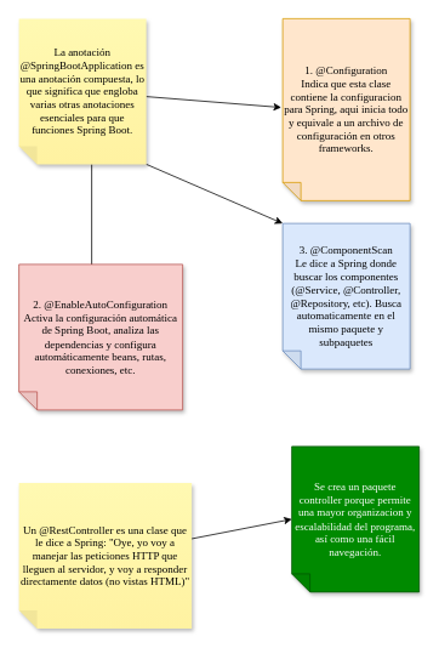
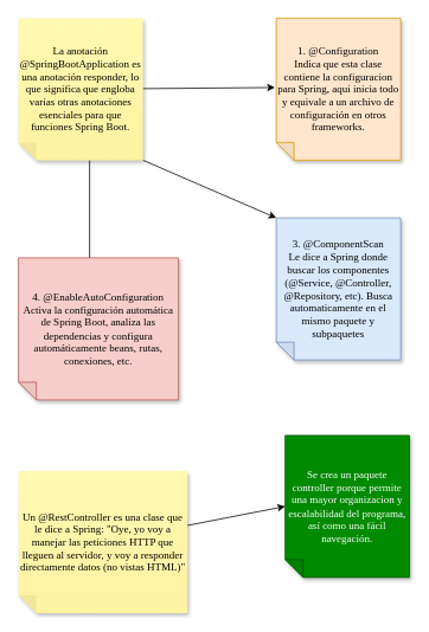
- <mxCell id="5" value="La anotación @SpringBootApplication es una anotación compuesta, lo que significa que engloba varias otras anotaciones esenciales para que funciones Spring Boot." style="shape=note;whiteSpace=wrap;html=1;backgroundOutline=1;fontColor=#000000;darkOpacity=0.05;fillColor=#FFF9B2;strokeColor=none;fillStyle=solid;direction=west;gradientDirection=north;gradientColor=#FFF2A1;shadow=1;size=20;pointerEvents=1;fontFamily=Comic Sans MS;" parent="1" vertex="1"><mxGeometry x="20" y="20" width="140" height="160" as="geometry" /></mxCell>
+ <mxCell id="5" value="La anotación @SpringBootApplication es una anotación responder, lo que significa que engloba varias otras anotaciones esenciales para que funciones Spring Boot." style="shape=note;whiteSpace=wrap;html=1;backgroundOutline=1;fontColor=#000000;darkOpacity=0.05;fillColor=#FFF9B2;strokeColor=none;fillStyle=solid;direction=west;gradientDirection=north;gradientColor=#FFF2A1;shadow=1;size=20;pointerEvents=1;fontFamily=Comic Sans MS;" parent="1" vertex="1"><mxGeometry x="20" y="20" width="140" height="160" as="geometry" /></mxCell>
- <mxCell id="6" value="1. @Configuration&lt;div&gt;Indica que esta clase contiene la configuracion para Spring, aqui inicia todo y equivale a un archivo de configuración en otros frameworks.&lt;/div&gt;" style="shape=note;whiteSpace=wrap;html=1;backgroundOutline=1;darkOpacity=0.05;fillColor=#ffe6cc;strokeColor=#d79b00;fillStyle=solid;direction=west;gradientDirection=north;shadow=1;size=20;pointerEvents=1;fontFamily=Comic Sans MS;" parent="1" vertex="1"><mxGeometry x="310" y="20" width="140" height="200" as="geometry" /></mxCell>
+ <mxCell id="6" value="1. @Configuration&lt;div&gt;Indica que esta clase contiene la configuracion para Spring, aqui inicia todo y equivale a un archivo de configuración en otros frameworks.&lt;/div&gt;" style="shape=note;whiteSpace=wrap;html=1;backgroundOutline=1;darkOpacity=0.05;fillColor=#ffe6cc;strokeColor=#d79b00;fillStyle=solid;direction=west;gradientDirection=north;shadow=1;size=20;pointerEvents=1;fontFamily=Comic Sans MS;" parent="1" vertex="1"><mxGeometry x="310" y="20" width="140" height="160" as="geometry" /></mxCell>
- <mxCell id="7" value="2. @EnableAutoConfiguration&lt;div&gt;Activa la configuración automática de Spring Boot, analiza las dependencias y configura automáticamente beans, rutas, conexiones, etc.&lt;/div&gt;" style="shape=note;whiteSpace=wrap;html=1;backgroundOutline=1;darkOpacity=0.05;fillColor=#f8cecc;strokeColor=#b85450;fillStyle=solid;direction=west;gradientDirection=north;shadow=1;size=20;pointerEvents=1;fontFamily=Comic Sans MS;" vertex="1" parent="1"><mxGeometry x="20" y="290" width="180" height="160" as="geometry" /></mxCell>
+ <mxCell id="7" value="4. @EnableAutoConfiguration&lt;div&gt;Activa la configuración automática de Spring Boot, analiza las dependencias y configura automáticamente beans, rutas, conexiones, etc.&lt;/div&gt;" style="shape=note;whiteSpace=wrap;html=1;backgroundOutline=1;darkOpacity=0.05;fillColor=#f8cecc;strokeColor=#b85450;fillStyle=solid;direction=west;gradientDirection=north;shadow=1;size=20;pointerEvents=1;fontFamily=Comic Sans MS;" vertex="1" parent="1"><mxGeometry x="20" y="290" width="180" height="160" as="geometry" /></mxCell>
